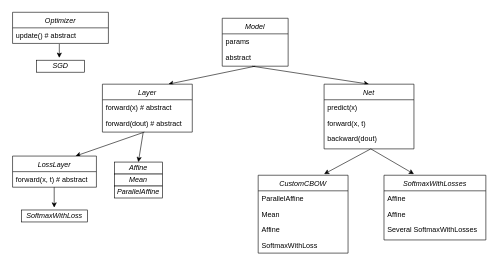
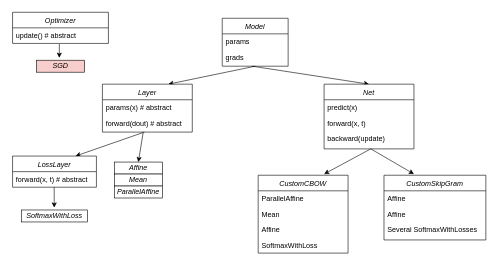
- <mxCell id="37" value="abstract" style="text;align=left;verticalAlign=top;spacingLeft=4;spacingRight=4;overflow=hidden;rotatable=0;points=[[0,0.5],[1,0.5]];portConstraint=eastwest;rounded=0;shadow=0;html=0;" parent="35" vertex="1"><mxGeometry y="52" width="110" height="26" as="geometry" /></mxCell>
+ <mxCell id="37" value="grads" style="text;align=left;verticalAlign=top;spacingLeft=4;spacingRight=4;overflow=hidden;rotatable=0;points=[[0,0.5],[1,0.5]];portConstraint=eastwest;rounded=0;shadow=0;html=0;" parent="35" vertex="1"><mxGeometry y="52" width="110" height="26" as="geometry" /></mxCell>
- <mxCell id="14" value="&lt;i&gt;SGD&lt;/i&gt;" style="rounded=0;whiteSpace=wrap;html=1;" vertex="1" parent="1"><mxGeometry x="60" y="100" width="80" height="20" as="geometry" /></mxCell>
+ <mxCell id="14" value="&lt;i&gt;SGD&lt;/i&gt;" style="rounded=0;whiteSpace=wrap;html=1;fillColor=#f8cecc;" vertex="1" parent="1"><mxGeometry x="60" y="100" width="80" height="20" as="geometry" /></mxCell>
- <mxCell id="6" value="forward(x) # abstract" style="text;align=left;verticalAlign=top;spacingLeft=4;spacingRight=4;overflow=hidden;rotatable=0;points=[[0,0.5],[1,0.5]];portConstraint=eastwest;" vertex="1" parent="5"><mxGeometry y="26" width="150" height="26" as="geometry" /></mxCell>
+ <mxCell id="6" value="params(x) # abstract" style="text;align=left;verticalAlign=top;spacingLeft=4;spacingRight=4;overflow=hidden;rotatable=0;points=[[0,0.5],[1,0.5]];portConstraint=eastwest;" vertex="1" parent="5"><mxGeometry y="26" width="150" height="26" as="geometry" /></mxCell>
- <mxCell id="23" value="backward(dout)" style="text;align=left;verticalAlign=top;spacingLeft=4;spacingRight=4;overflow=hidden;rotatable=0;points=[[0,0.5],[1,0.5]];portConstraint=eastwest;rounded=0;shadow=0;html=0;" vertex="1" parent="20"><mxGeometry y="78" width="150" height="26" as="geometry" /></mxCell>
+ <mxCell id="23" value="backward(update)" style="text;align=left;verticalAlign=top;spacingLeft=4;spacingRight=4;overflow=hidden;rotatable=0;points=[[0,0.5],[1,0.5]];portConstraint=eastwest;rounded=0;shadow=0;html=0;" vertex="1" parent="20"><mxGeometry y="78" width="150" height="26" as="geometry" /></mxCell>
- <mxCell id="31" value="SoftmaxWithLosses" style="swimlane;fontStyle=2;align=center;verticalAlign=top;childLayout=stackLayout;horizontal=1;startSize=26;horizontalStack=0;resizeParent=1;resizeLast=0;collapsible=1;marginBottom=0;rounded=0;shadow=0;strokeWidth=1;" vertex="1" parent="1"><mxGeometry x="640" y="292" width="170" height="108" as="geometry"><mxRectangle x="230" y="140" width="160" height="26" as="alternateBounds" /></mxGeometry></mxCell>
+ <mxCell id="31" value="CustomSkipGram" style="swimlane;fontStyle=2;align=center;verticalAlign=top;childLayout=stackLayout;horizontal=1;startSize=26;horizontalStack=0;resizeParent=1;resizeLast=0;collapsible=1;marginBottom=0;rounded=0;shadow=0;strokeWidth=1;" vertex="1" parent="1"><mxGeometry x="640" y="292" width="170" height="108" as="geometry"><mxRectangle x="230" y="140" width="160" height="26" as="alternateBounds" /></mxGeometry></mxCell>
